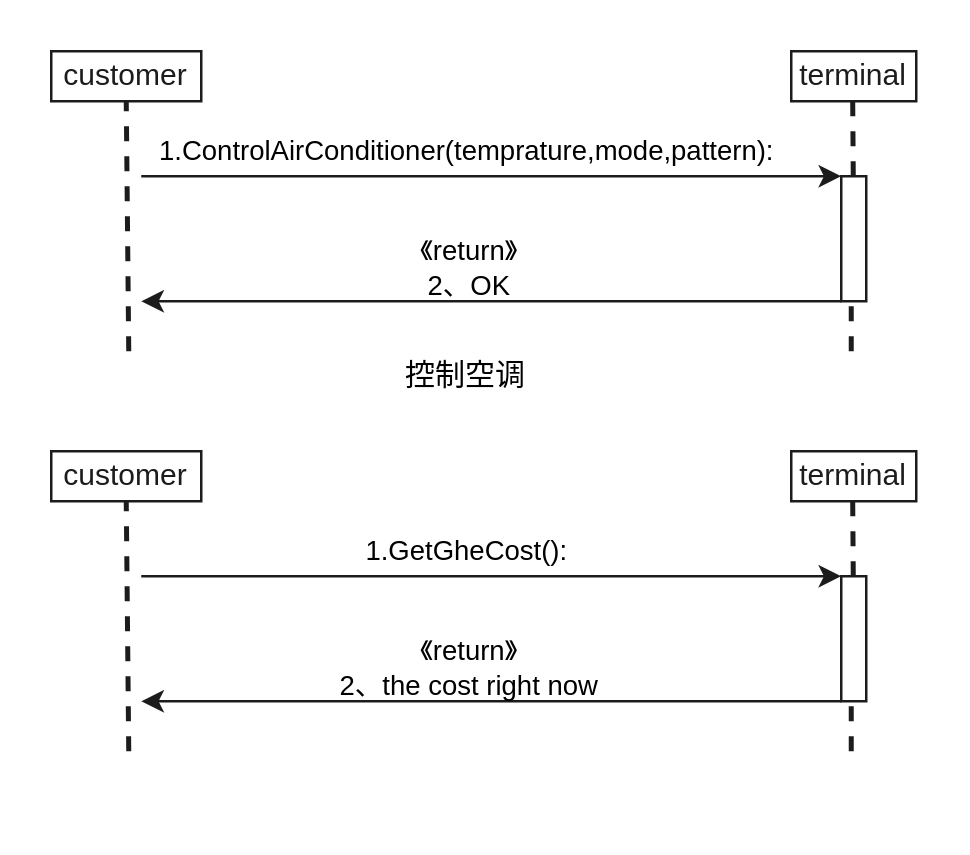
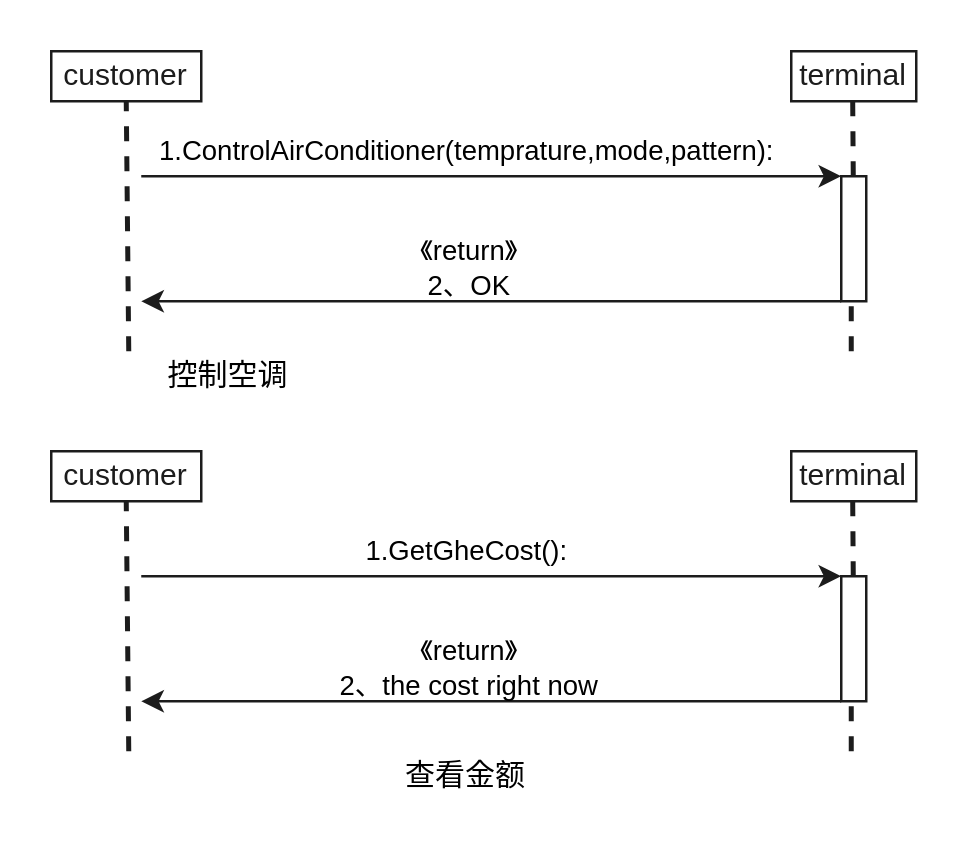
- <mxCell id="20" value="控制空调" style="text;html=1;strokeColor=none;fillColor=none;align=center;verticalAlign=middle;whiteSpace=wrap;rounded=0;labelBackgroundColor=none;fontColor=#000000;" parent="1" vertex="1"><mxGeometry x="156" y="140" width="60" height="20" as="geometry" /></mxCell>
+ <mxCell id="20" value="控制空调" style="text;html=1;strokeColor=none;fillColor=none;align=center;verticalAlign=middle;whiteSpace=wrap;rounded=0;labelBackgroundColor=none;fontColor=#000000;" parent="1" vertex="1"><mxGeometry x="61" y="140" width="60" height="20" as="geometry" /></mxCell>
+ <mxCell id="21" value="查看金额" style="text;html=1;strokeColor=none;fillColor=none;align=center;verticalAlign=middle;whiteSpace=wrap;rounded=0;labelBackgroundColor=none;fontColor=#000000;" parent="1" vertex="1"><mxGeometry x="156" y="300" width="60" height="20" as="geometry" /></mxCell>
